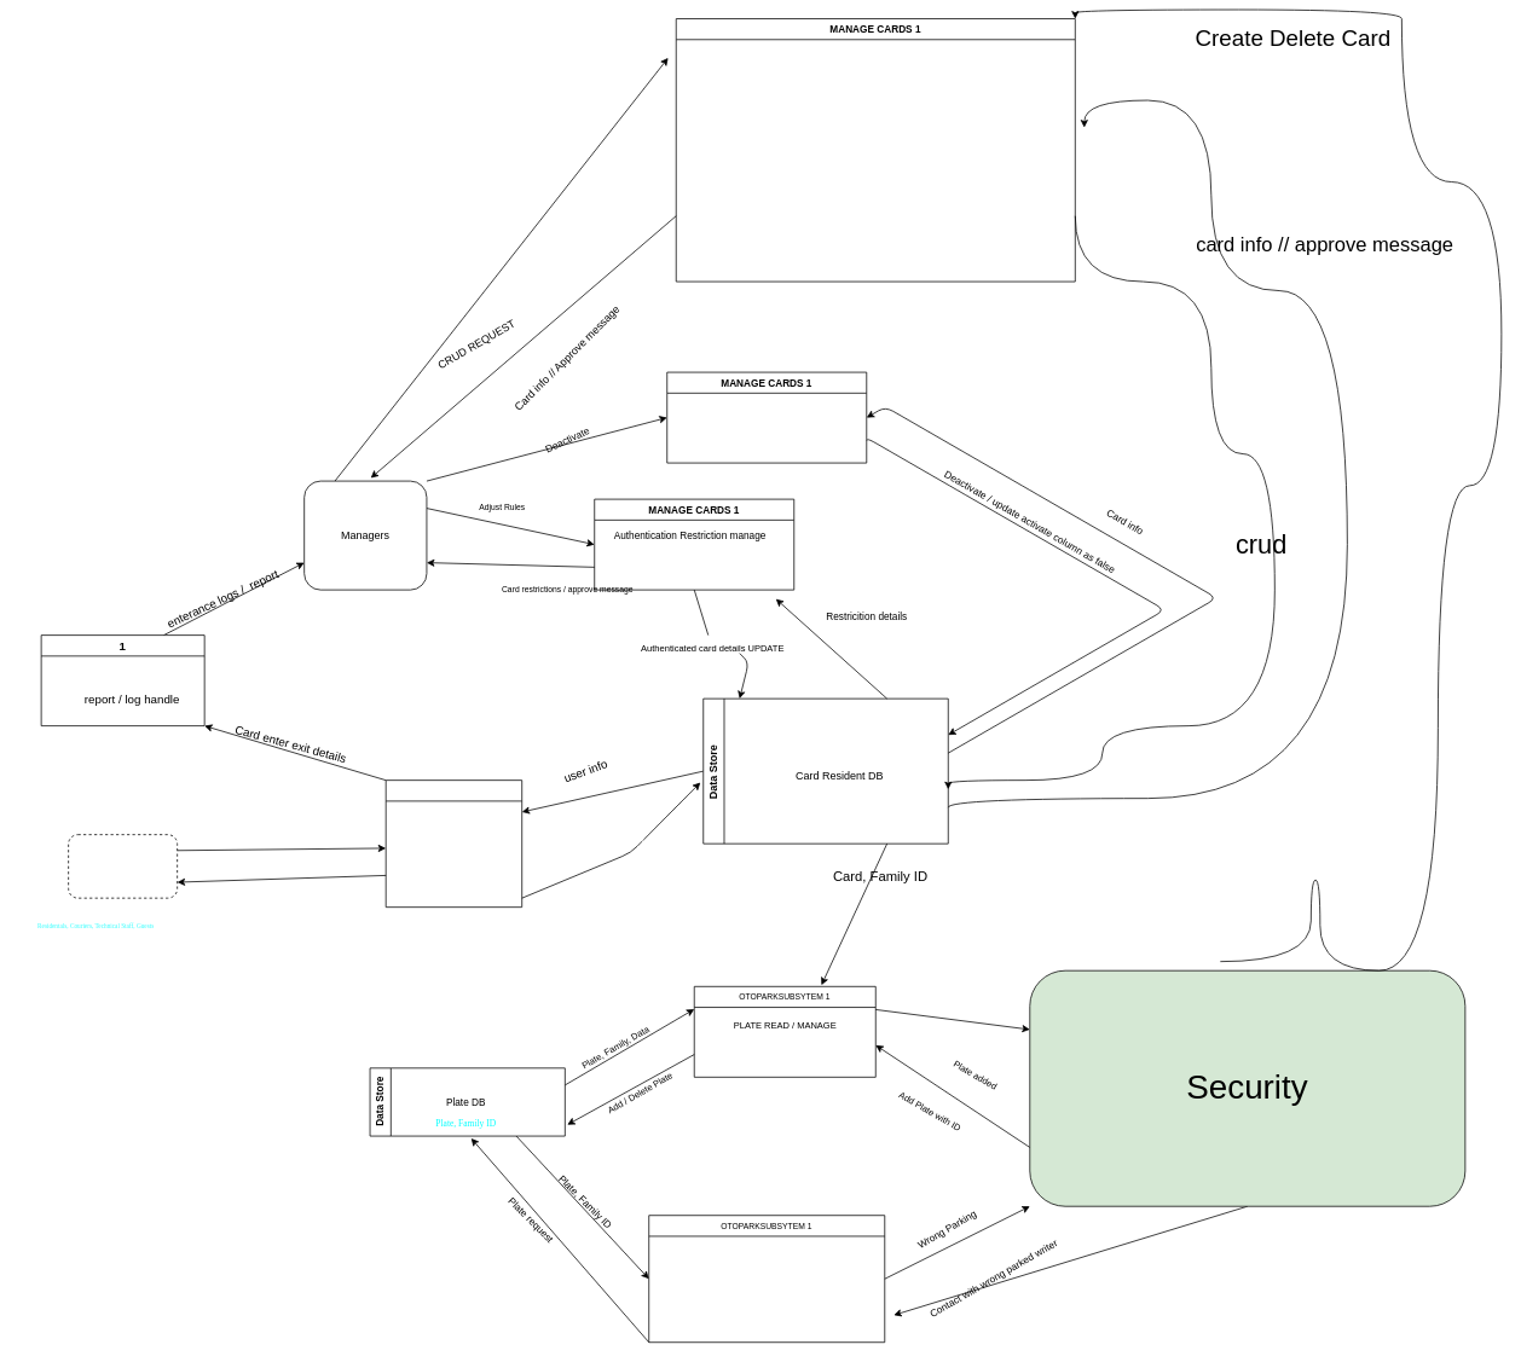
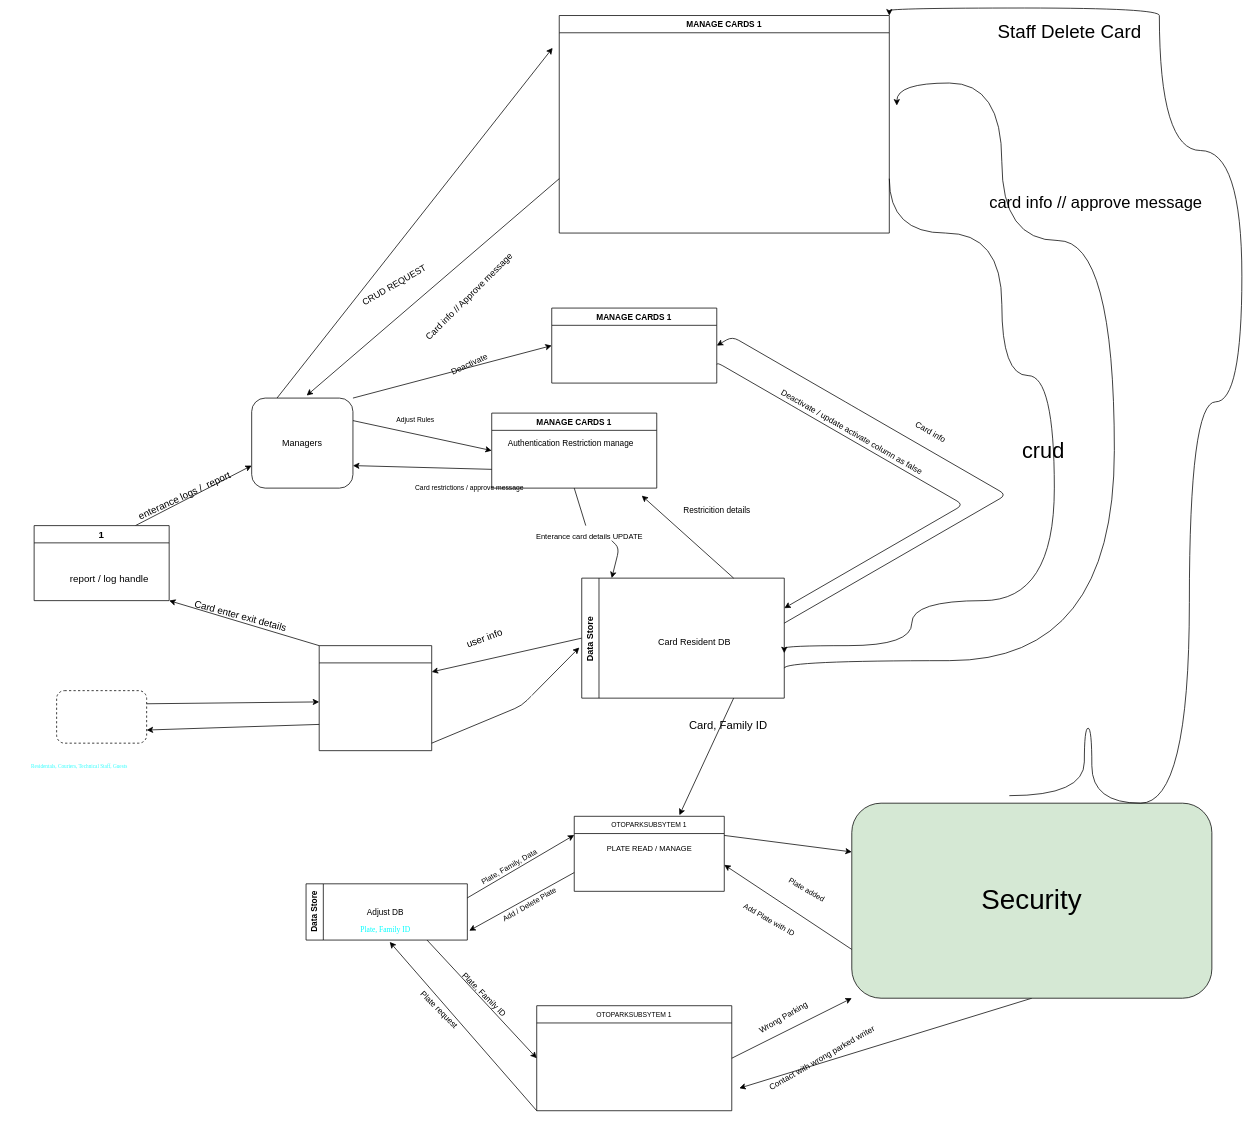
- <mxCell id="77" value="Create Delete Card" style="text;html=1;align=center;verticalAlign=middle;resizable=0;points=[];autosize=1;strokeColor=none;fillColor=none;fontSize=25;" parent="1" vertex="1"><mxGeometry x="1305" y="20" width="240" height="40" as="geometry" /></mxCell>
+ <mxCell id="77" value="Staff Delete Card" style="text;html=1;align=center;verticalAlign=middle;resizable=0;points=[];autosize=1;strokeColor=none;fillColor=none;fontSize=25;" parent="1" vertex="1"><mxGeometry x="1305" y="20" width="240" height="40" as="geometry" /></mxCell>
- <mxCell id="56" value="Authenticated card details UPDATE" style="text;html=1;align=center;verticalAlign=middle;resizable=0;points=[];autosize=1;strokeColor=none;fillColor=none;fontSize=10;" vertex="1" parent="1"><mxGeometry x="695" y="700" width="180" height="30" as="geometry" /></mxCell>
+ <mxCell id="56" value="Enterance card details UPDATE" style="text;html=1;align=center;verticalAlign=middle;resizable=0;points=[];autosize=1;strokeColor=none;fillColor=none;fontSize=10;" vertex="1" parent="1"><mxGeometry x="695" y="700" width="180" height="30" as="geometry" /></mxCell>
- <mxCell id="23" value="Plate DB" style="text;html=1;align=center;verticalAlign=middle;resizable=0;points=[];autosize=1;strokeColor=none;fillColor=none;fontSize=11;" parent="22" vertex="1"><mxGeometry x="70" y="22.5" width="70" height="30" as="geometry" /></mxCell>
+ <mxCell id="23" value="Adjust DB" style="text;html=1;align=center;verticalAlign=middle;resizable=0;points=[];autosize=1;strokeColor=none;fillColor=none;fontSize=11;" parent="22" vertex="1"><mxGeometry x="70" y="22.5" width="70" height="30" as="geometry" /></mxCell>
